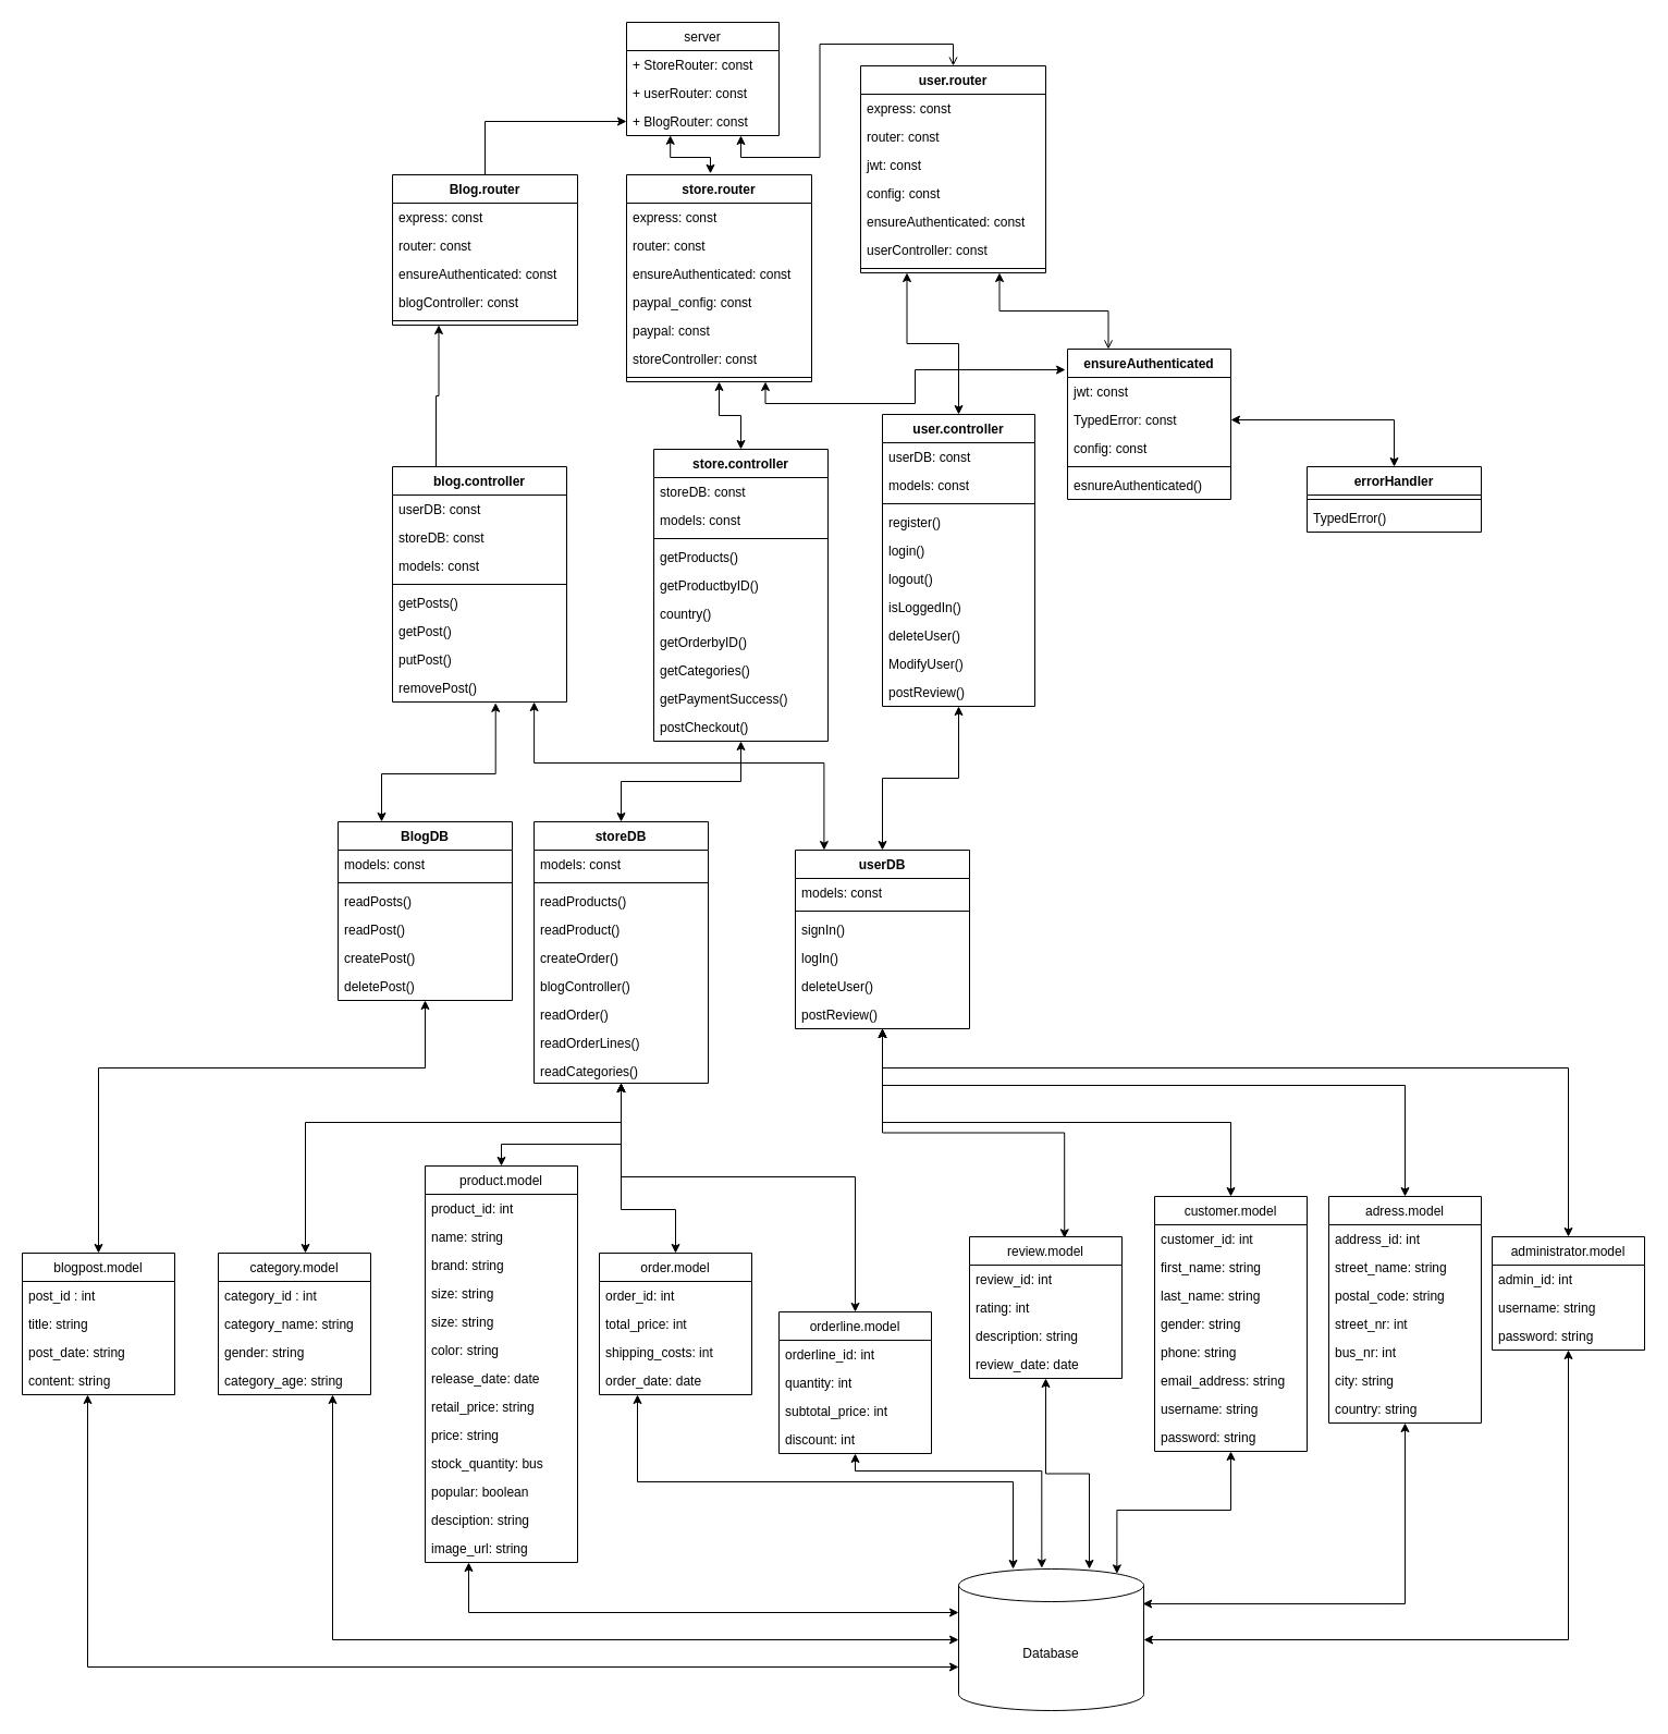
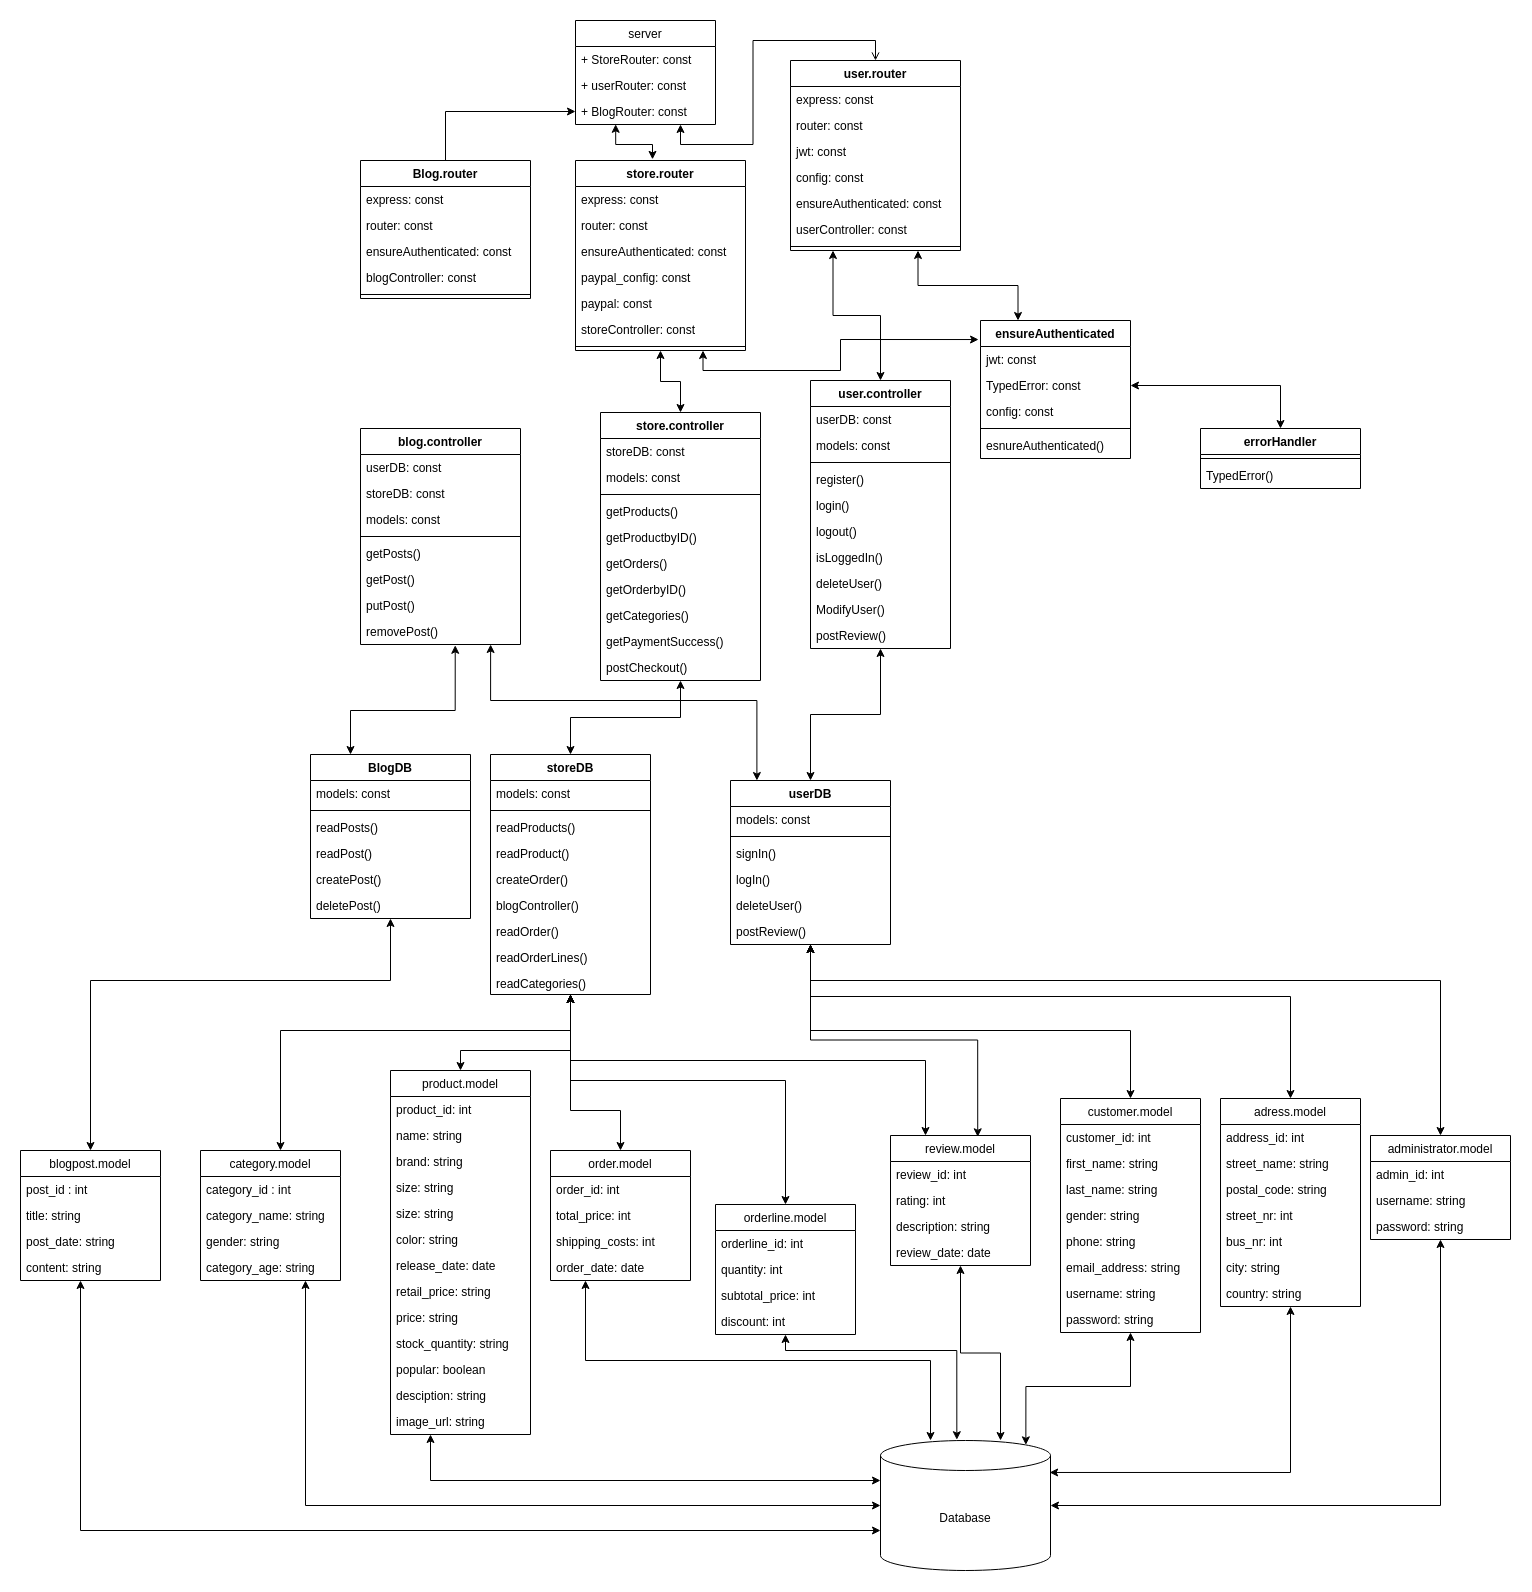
- <mxCell id="7" style="edgeStyle=orthogonalEdgeStyle;rounded=0;orthogonalLoop=1;jettySize=auto;html=1;entryX=0.25;entryY=0;entryDx=0;entryDy=0;exitX=0.75;exitY=1;exitDx=0;exitDy=0;startArrow=classic;startFill=1;endArrow=open;" parent="1" source="11" target="66" edge="1"><mxGeometry relative="1" as="geometry"><mxPoint x="1160" y="270" as="sourcePoint" /><mxPoint x="1100" y="390" as="targetPoint" /></mxGeometry></mxCell>
+ <mxCell id="7" style="edgeStyle=orthogonalEdgeStyle;rounded=0;orthogonalLoop=1;jettySize=auto;html=1;entryX=0.25;entryY=0;entryDx=0;entryDy=0;exitX=0.75;exitY=1;exitDx=0;exitDy=0;startArrow=classic;startFill=1;" parent="1" source="11" target="66" edge="1"><mxGeometry relative="1" as="geometry"><mxPoint x="1160" y="270" as="sourcePoint" /><mxPoint x="1100" y="390" as="targetPoint" /></mxGeometry></mxCell>
- <mxCell id="33" style="edgeStyle=orthogonalEdgeStyle;rounded=0;orthogonalLoop=1;jettySize=auto;html=1;exitX=0.25;exitY=0;exitDx=0;exitDy=0;entryX=0.25;entryY=1;entryDx=0;entryDy=0;" edge="1" parent="1" source="35" target="27"><mxGeometry relative="1" as="geometry" /></mxCell>
- <mxCell id="50" value="country()" style="text;strokeColor=none;fillColor=none;align=left;verticalAlign=top;spacingLeft=4;spacingRight=4;overflow=hidden;rotatable=0;points=[[0,0.5],[1,0.5]];portConstraint=eastwest;" parent="44" vertex="1"><mxGeometry y="138" width="160" height="26" as="geometry" /></mxCell>
+ <mxCell id="50" value="getOrders()" style="text;strokeColor=none;fillColor=none;align=left;verticalAlign=top;spacingLeft=4;spacingRight=4;overflow=hidden;rotatable=0;points=[[0,0.5],[1,0.5]];portConstraint=eastwest;" parent="44" vertex="1"><mxGeometry y="138" width="160" height="26" as="geometry" /></mxCell>
+ <mxCell id="86" style="edgeStyle=orthogonalEdgeStyle;rounded=0;orthogonalLoop=1;jettySize=auto;html=1;entryX=0.25;entryY=0;entryDx=0;entryDy=0;startArrow=classic;startFill=1;" edge="1" parent="1" source="88" target="124"><mxGeometry relative="1" as="geometry"><Array as="points"><mxPoint x="570" y="1060" /><mxPoint x="925" y="1060" /></Array></mxGeometry></mxCell>
- <mxCell id="168" value="stock_quantity: bus" style="text;strokeColor=none;fillColor=none;align=left;verticalAlign=top;spacingLeft=4;spacingRight=4;overflow=hidden;rotatable=0;points=[[0,0.5],[1,0.5]];portConstraint=eastwest;" parent="158" vertex="1"><mxGeometry y="260" width="140" height="26" as="geometry" /></mxCell>
+ <mxCell id="168" value="stock_quantity: string" style="text;strokeColor=none;fillColor=none;align=left;verticalAlign=top;spacingLeft=4;spacingRight=4;overflow=hidden;rotatable=0;points=[[0,0.5],[1,0.5]];portConstraint=eastwest;" parent="158" vertex="1"><mxGeometry y="260" width="140" height="26" as="geometry" /></mxCell>
